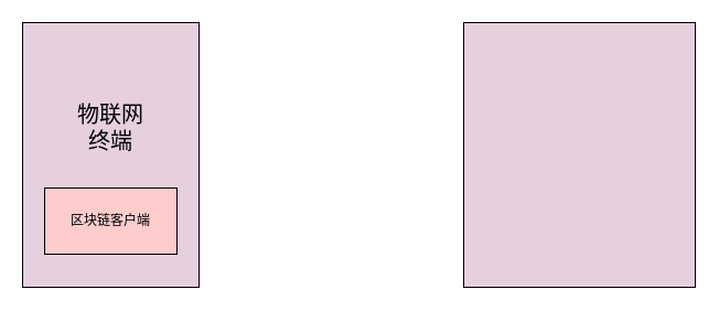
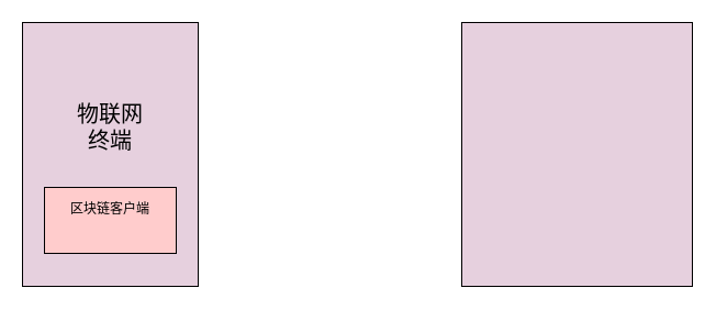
- <mxCell id="5" value="区块链客户端" style="text;html=1;strokeColor=none;fillColor=none;align=center;verticalAlign=middle;whiteSpace=wrap;rounded=0;" vertex="1" parent="1"><mxGeometry x="60" y="185" width="80" height="30" as="geometry" /></mxCell>
+ <mxCell id="5" value="区块链客户端" style="text;html=1;strokeColor=none;fillColor=none;align=center;verticalAlign=middle;whiteSpace=wrap;rounded=0;" vertex="1" parent="1"><mxGeometry x="60" y="175" width="80" height="30" as="geometry" /></mxCell>
